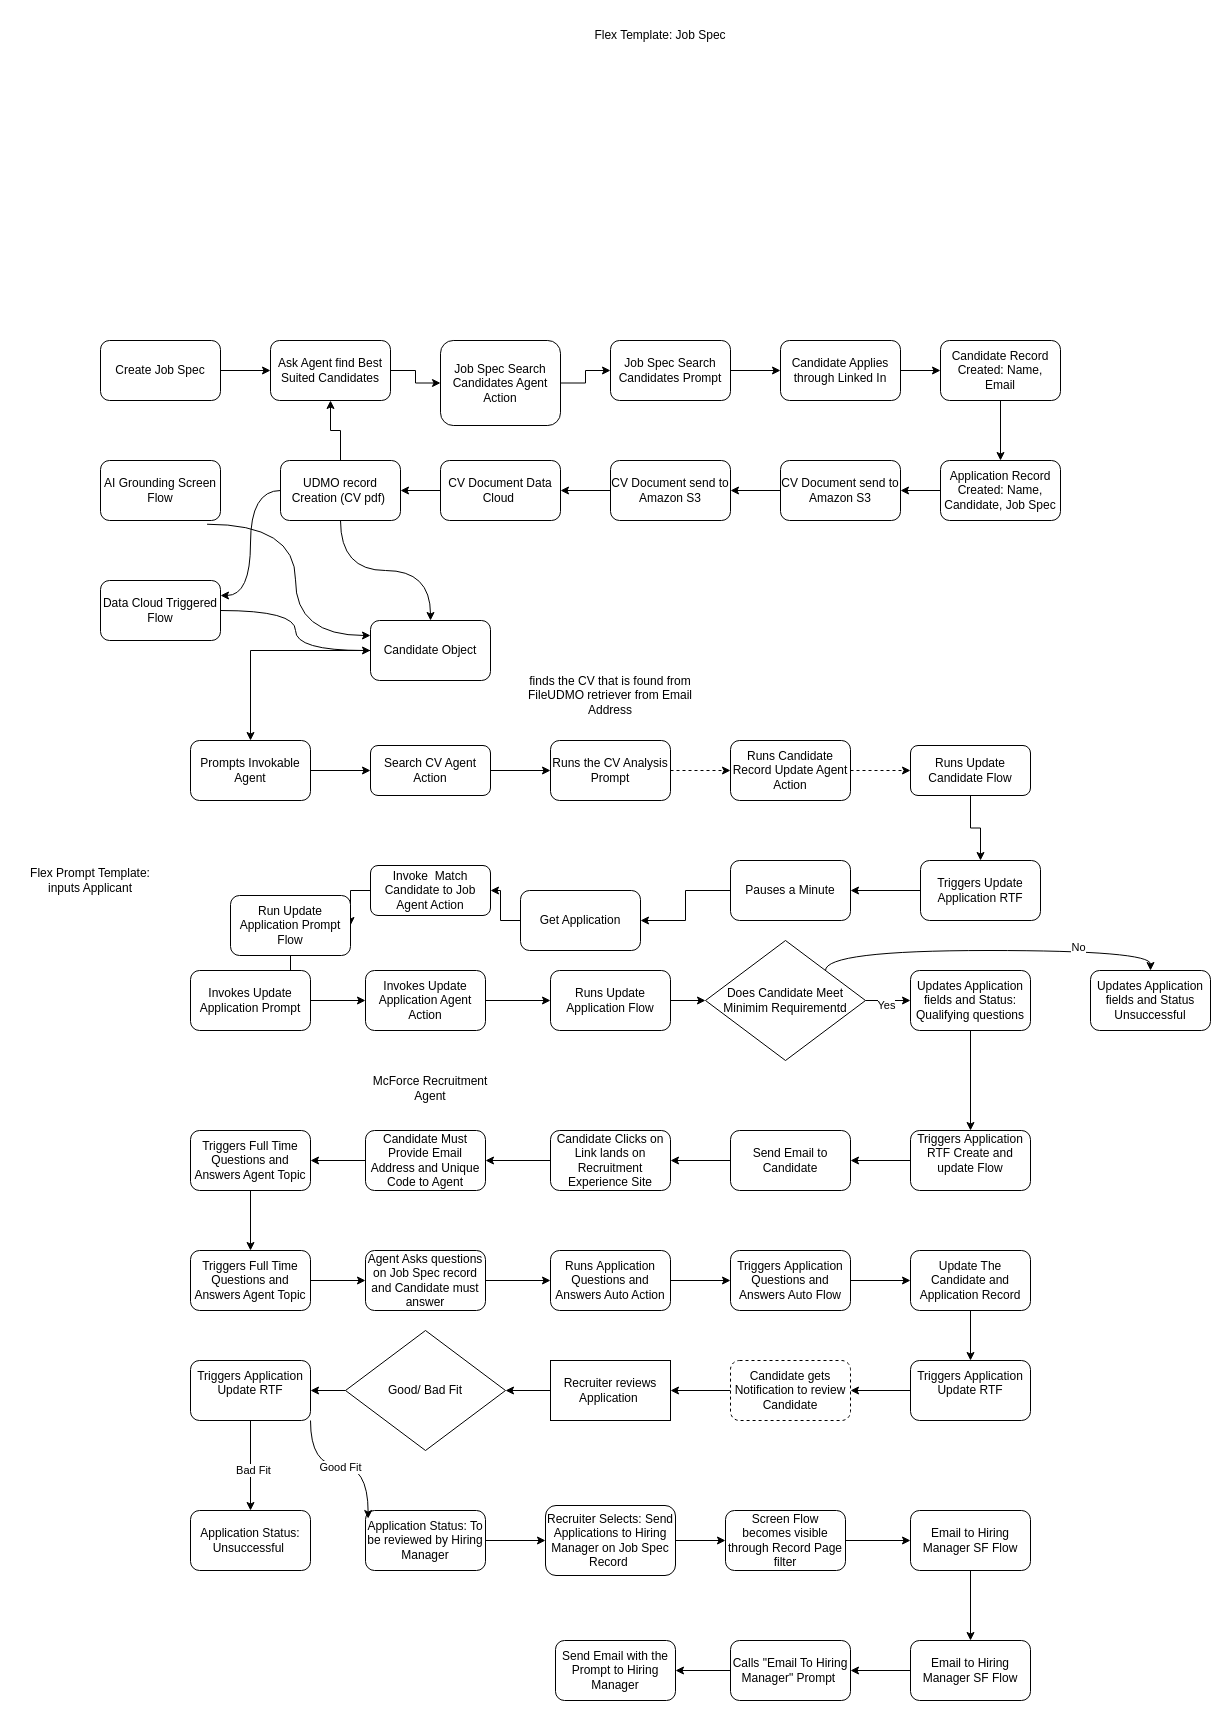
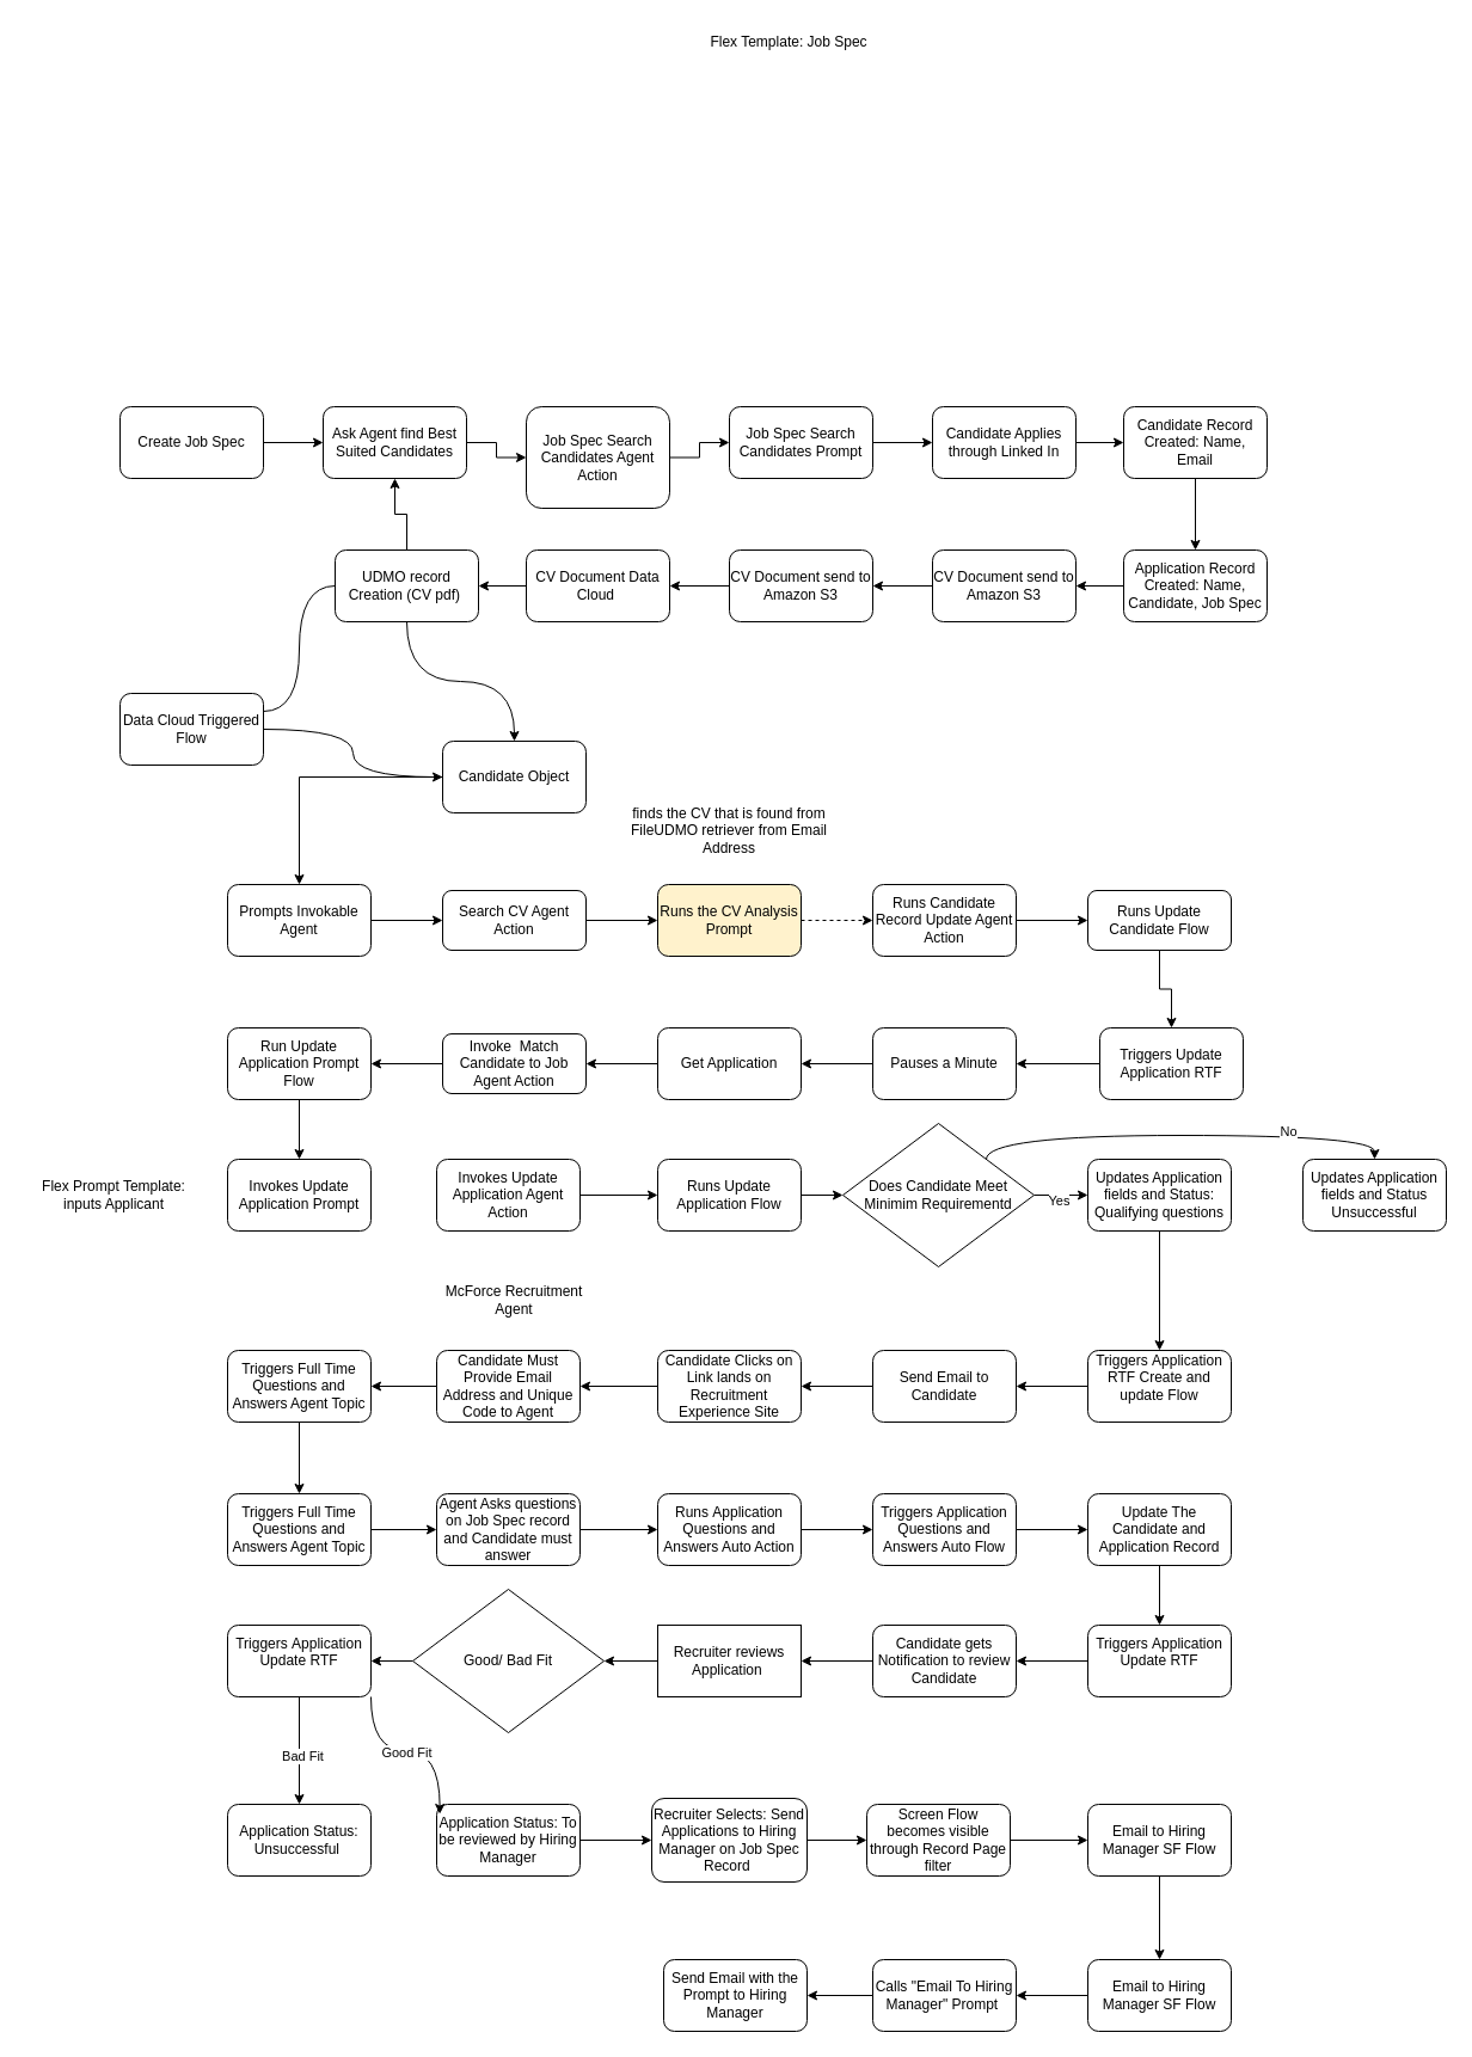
- <mxCell id="5" value="AI Grounding Screen Flow" style="rounded=1;whiteSpace=wrap;html=1;" vertex="1" parent="1"><mxGeometry x="100" y="460" width="120" height="60" as="geometry" /></mxCell>
- <mxCell id="4" style="edgeStyle=orthogonalEdgeStyle;rounded=0;orthogonalLoop=1;jettySize=auto;html=1;entryX=0;entryY=0.25;entryDx=0;entryDy=0;exitX=0.888;exitY=1.062;exitDx=0;exitDy=0;exitPerimeter=0;curved=1;" edge="1" parent="1" source="5" target="17"><mxGeometry relative="1" as="geometry" /></mxCell>
- <mxCell id="20" style="edgeStyle=orthogonalEdgeStyle;rounded=0;orthogonalLoop=1;jettySize=auto;html=1;entryX=1;entryY=0.25;entryDx=0;entryDy=0;curved=1;" edge="1" parent="1" source="21" target="3"><mxGeometry relative="1" as="geometry" /></mxCell>
+ <mxCell id="20" style="edgeStyle=orthogonalEdgeStyle;rounded=0;orthogonalLoop=1;jettySize=auto;html=1;entryX=1;entryY=0.25;entryDx=0;entryDy=0;curved=1;endArrow=none;" edge="1" parent="1" source="21" target="3"><mxGeometry relative="1" as="geometry" /></mxCell>
- <mxCell id="11" value="Runs the CV Analysis Prompt" style="rounded=1;whiteSpace=wrap;html=1;" vertex="1" parent="1"><mxGeometry x="550" y="740" width="120" height="60" as="geometry" /></mxCell>
+ <mxCell id="11" value="Runs the CV Analysis Prompt" style="rounded=1;whiteSpace=wrap;html=1;fillColor=#fff2cc;" vertex="1" parent="1"><mxGeometry x="550" y="740" width="120" height="60" as="geometry" /></mxCell>
- <mxCell id="12" style="edgeStyle=orthogonalEdgeStyle;rounded=0;orthogonalLoop=1;jettySize=auto;html=1;dashed=1;" edge="1" parent="1" source="13" target="15"><mxGeometry relative="1" as="geometry" /></mxCell>
+ <mxCell id="12" style="edgeStyle=orthogonalEdgeStyle;rounded=0;orthogonalLoop=1;jettySize=auto;html=1;" edge="1" parent="1" source="13" target="15"><mxGeometry relative="1" as="geometry" /></mxCell>
- <mxCell id="34" value="Flex Prompt Template: inputs Applicant" style="text;html=1;align=center;verticalAlign=middle;whiteSpace=wrap;rounded=0;" vertex="1" parent="1"><mxGeometry x="15" y="862.5" width="150" height="35" as="geometry" /></mxCell>
+ <mxCell id="34" value="Flex Prompt Template: inputs Applicant" style="text;html=1;align=center;verticalAlign=middle;whiteSpace=wrap;rounded=0;" vertex="1" parent="1"><mxGeometry x="20" y="982.5" width="150" height="35" as="geometry" /></mxCell>
- <mxCell id="27" value="Get Application" style="rounded=1;whiteSpace=wrap;html=1;" vertex="1" parent="1"><mxGeometry x="520" y="890" width="120" height="60" as="geometry" /></mxCell>
+ <mxCell id="27" value="Get Application" style="rounded=1;whiteSpace=wrap;html=1;" vertex="1" parent="1"><mxGeometry x="550" y="860" width="120" height="60" as="geometry" /></mxCell>
- <mxCell id="31" value="Run Update Application Prompt Flow" style="rounded=1;whiteSpace=wrap;html=1;" vertex="1" parent="1"><mxGeometry x="230" y="895" width="120" height="60" as="geometry" /></mxCell>
+ <mxCell id="31" value="Run Update Application Prompt Flow" style="rounded=1;whiteSpace=wrap;html=1;" vertex="1" parent="1"><mxGeometry x="190" y="860" width="120" height="60" as="geometry" /></mxCell>
- <mxCell id="32" style="edgeStyle=orthogonalEdgeStyle;rounded=0;orthogonalLoop=1;jettySize=auto;html=1;exitX=1;exitY=0.5;exitDx=0;exitDy=0;entryX=0;entryY=0.5;entryDx=0;entryDy=0;" edge="1" parent="1" source="33" target="37"><mxGeometry relative="1" as="geometry" /></mxCell>
- <mxCell id="91" value="Candidate gets Notification to review Candidate" style="rounded=1;whiteSpace=wrap;html=1;dashed=1;" vertex="1" parent="1"><mxGeometry x="730" y="1360" width="120" height="60" as="geometry" /></mxCell>
+ <mxCell id="91" value="Candidate gets Notification to review Candidate" style="rounded=1;whiteSpace=wrap;html=1;" vertex="1" parent="1"><mxGeometry x="730" y="1360" width="120" height="60" as="geometry" /></mxCell>
